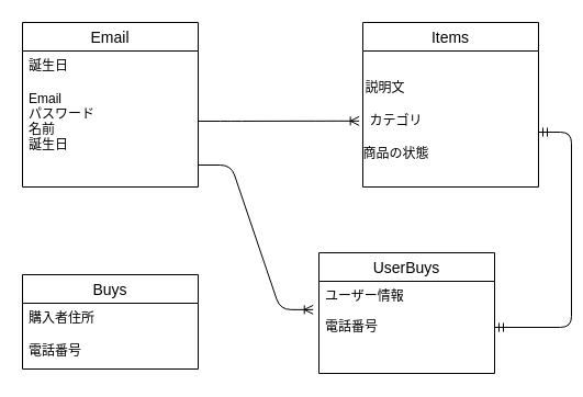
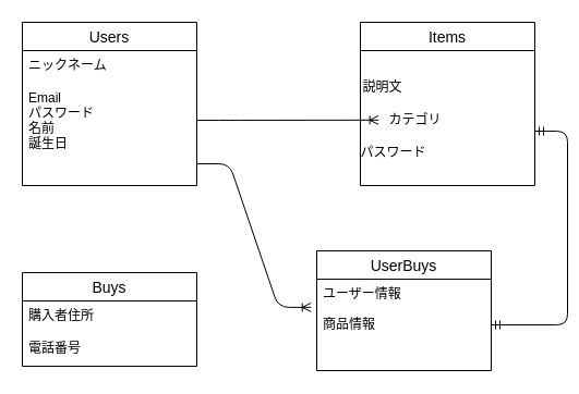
- <mxCell id="6" value="Email" style="swimlane;fontStyle=0;childLayout=stackLayout;horizontal=1;startSize=26;horizontalStack=0;resizeParent=1;resizeParentMax=0;resizeLast=0;collapsible=1;marginBottom=0;align=center;fontSize=14;" parent="1" vertex="1"><mxGeometry x="20" y="20" width="160" height="150" as="geometry" /></mxCell>
+ <mxCell id="6" value="Users" style="swimlane;fontStyle=0;childLayout=stackLayout;horizontal=1;startSize=26;horizontalStack=0;resizeParent=1;resizeParentMax=0;resizeLast=0;collapsible=1;marginBottom=0;align=center;fontSize=14;" parent="1" vertex="1"><mxGeometry x="20" y="20" width="160" height="150" as="geometry" /></mxCell>
- <mxCell id="7" value="誕生日&#10;" style="text;strokeColor=none;fillColor=none;spacingLeft=4;spacingRight=4;overflow=hidden;rotatable=0;points=[[0,0.5],[1,0.5]];portConstraint=eastwest;fontSize=12;" parent="6" vertex="1"><mxGeometry y="26" width="160" height="30" as="geometry" /></mxCell>
+ <mxCell id="7" value="ニックネーム&#10;" style="text;strokeColor=none;fillColor=none;spacingLeft=4;spacingRight=4;overflow=hidden;rotatable=0;points=[[0,0.5],[1,0.5]];portConstraint=eastwest;fontSize=12;" parent="6" vertex="1"><mxGeometry y="26" width="160" height="30" as="geometry" /></mxCell>
- <mxCell id="10" value="カテゴリ" style="text;html=1;align=center;verticalAlign=middle;resizable=0;points=[];autosize=1;" parent="1" vertex="1"><mxGeometry x="330" y="100" width="60" height="20" as="geometry" /></mxCell>
+ <mxCell id="10" value="カテゴリ" style="text;html=1;align=center;verticalAlign=middle;resizable=0;points=[];autosize=1;" parent="1" vertex="1"><mxGeometry x="350" y="100" width="60" height="20" as="geometry" /></mxCell>
- <mxCell id="11" value="商品の状態" style="text;html=1;align=center;verticalAlign=middle;resizable=0;points=[];autosize=1;" parent="1" vertex="1"><mxGeometry x="320" y="130" width="80" height="20" as="geometry" /></mxCell>
+ <mxCell id="11" value="パスワード" style="text;html=1;align=center;verticalAlign=middle;resizable=0;points=[];autosize=1;" parent="1" vertex="1"><mxGeometry x="320" y="130" width="80" height="20" as="geometry" /></mxCell>
- <mxCell id="13" value="ユーザー情報&#10;&#10;電話番号" style="text;strokeColor=none;fillColor=none;spacingLeft=4;spacingRight=4;overflow=hidden;rotatable=0;points=[[0,0.5],[1,0.5]];portConstraint=eastwest;fontSize=12;" vertex="1" parent="12"><mxGeometry y="26" width="160" height="84" as="geometry" /></mxCell>
+ <mxCell id="13" value="ユーザー情報&#10;&#10;商品情報" style="text;strokeColor=none;fillColor=none;spacingLeft=4;spacingRight=4;overflow=hidden;rotatable=0;points=[[0,0.5],[1,0.5]];portConstraint=eastwest;fontSize=12;" vertex="1" parent="12"><mxGeometry y="26" width="160" height="84" as="geometry" /></mxCell>
